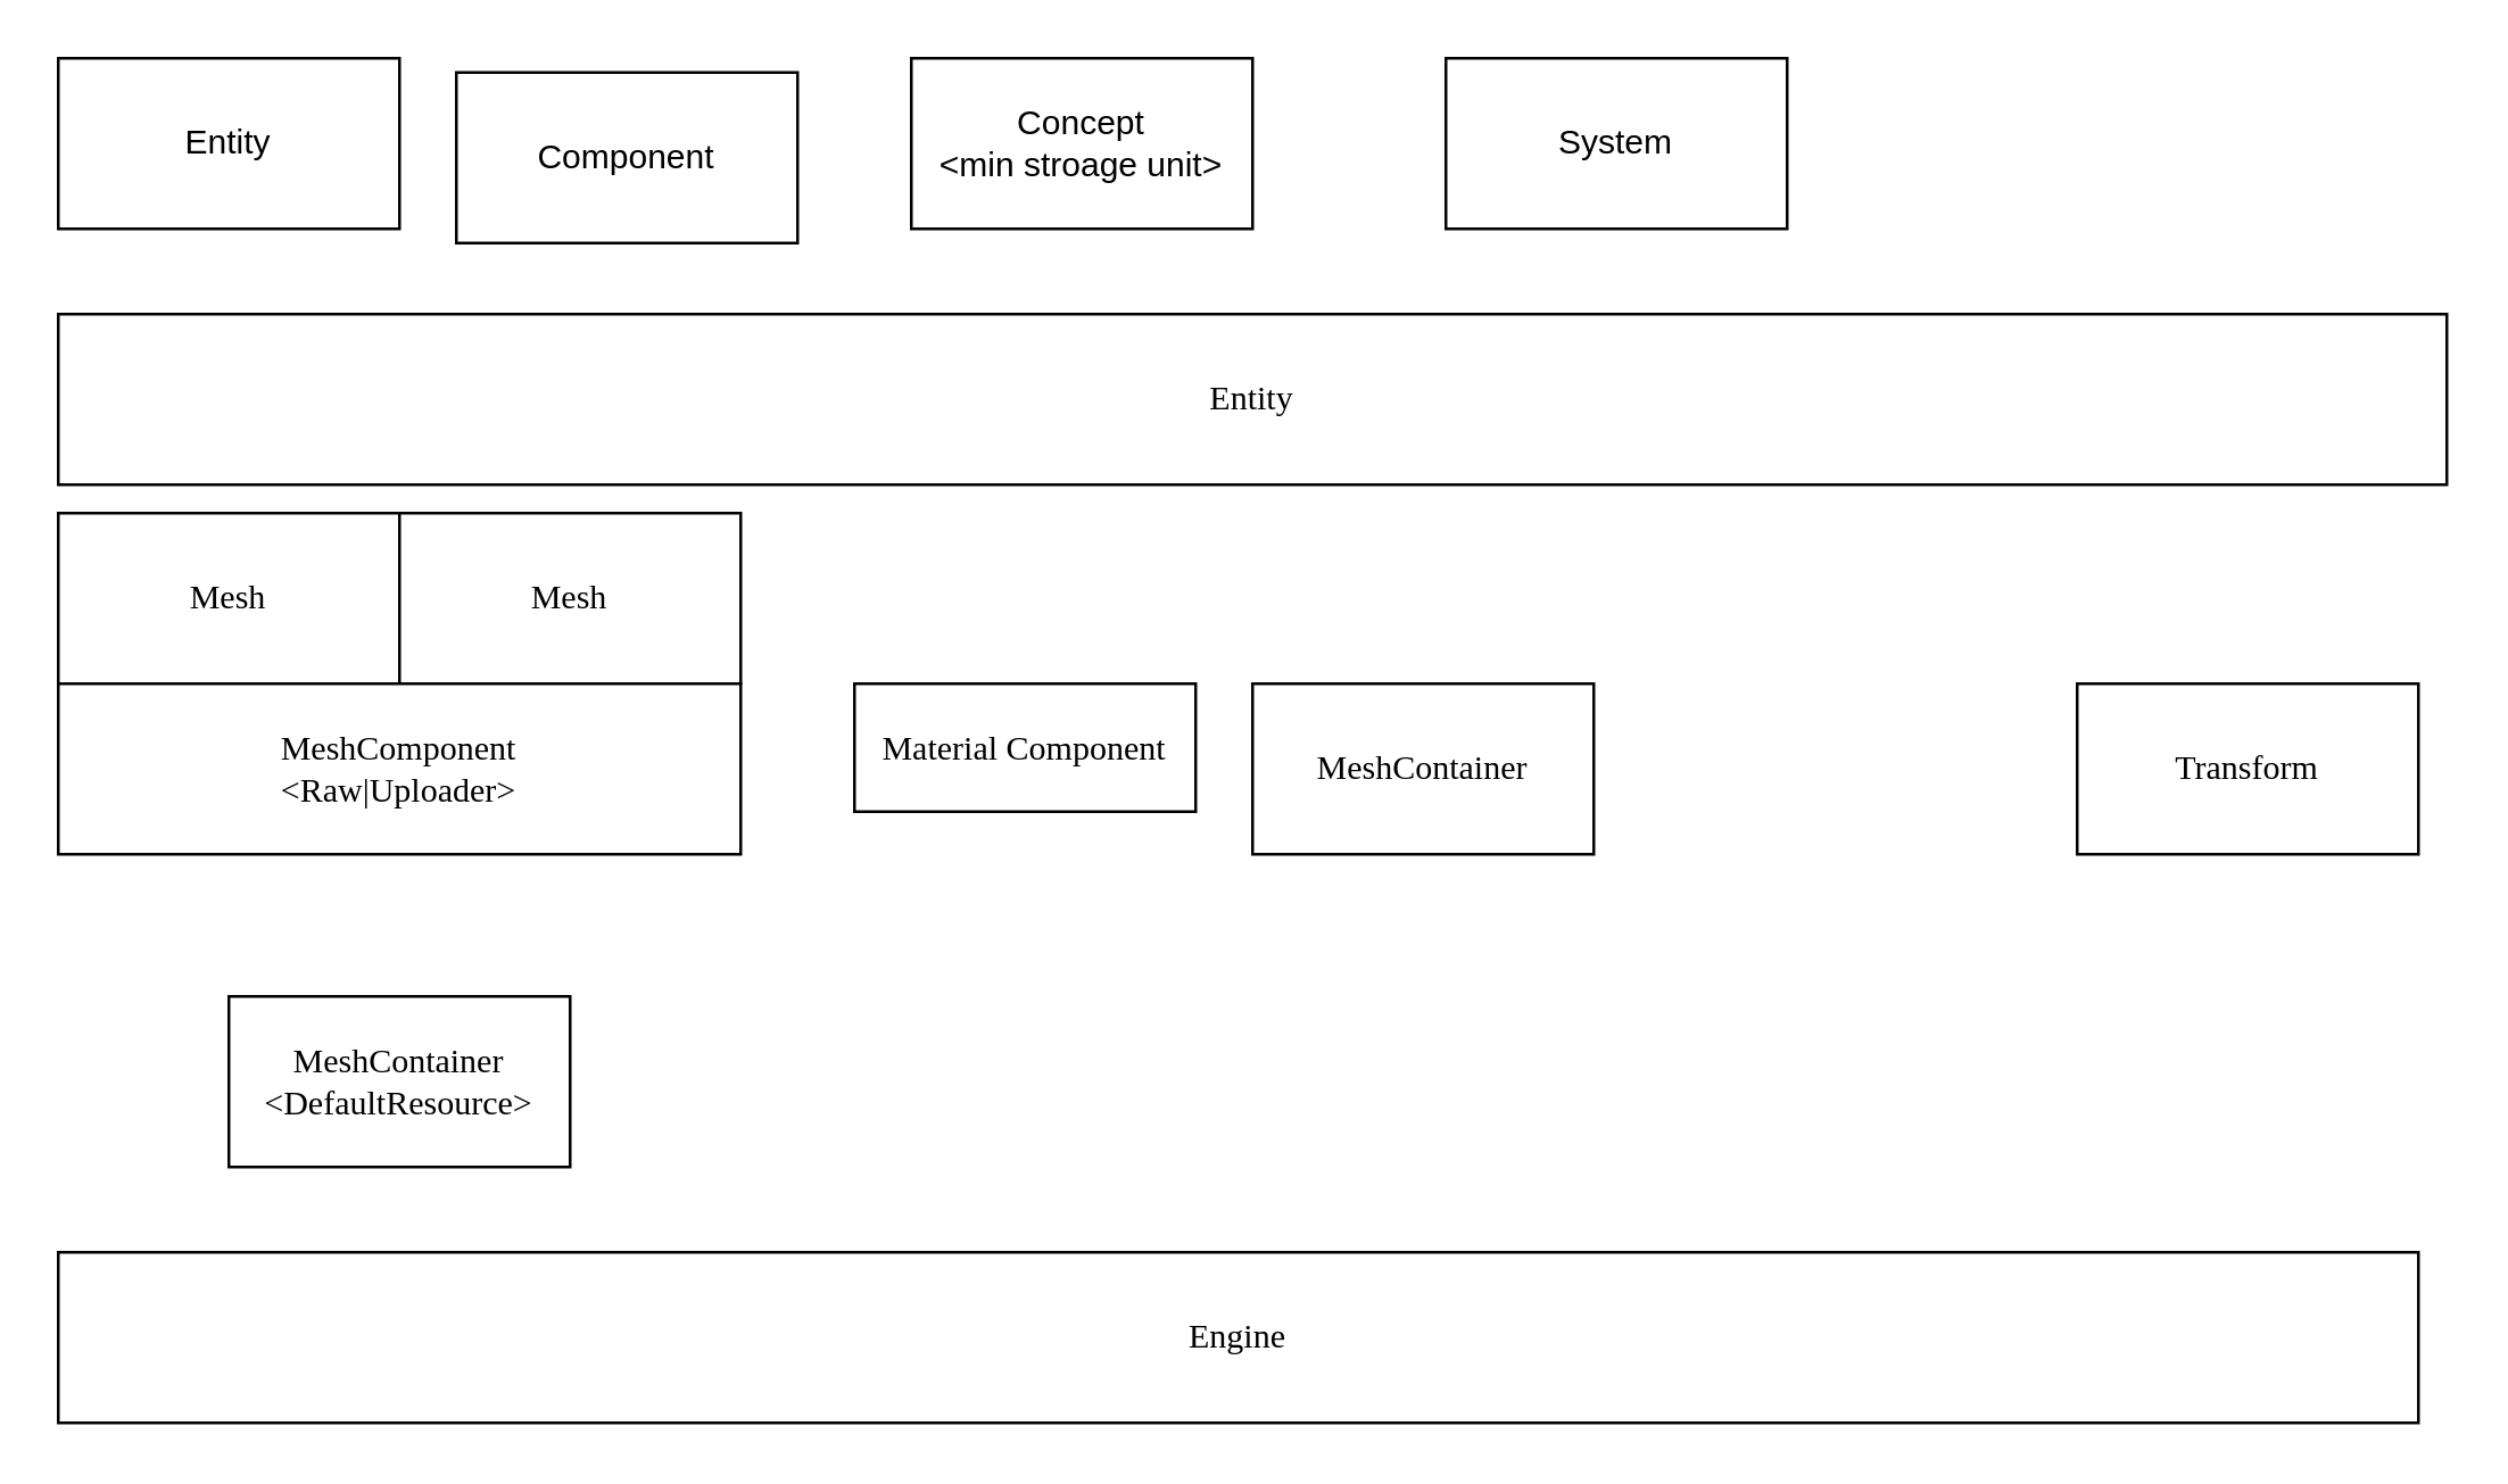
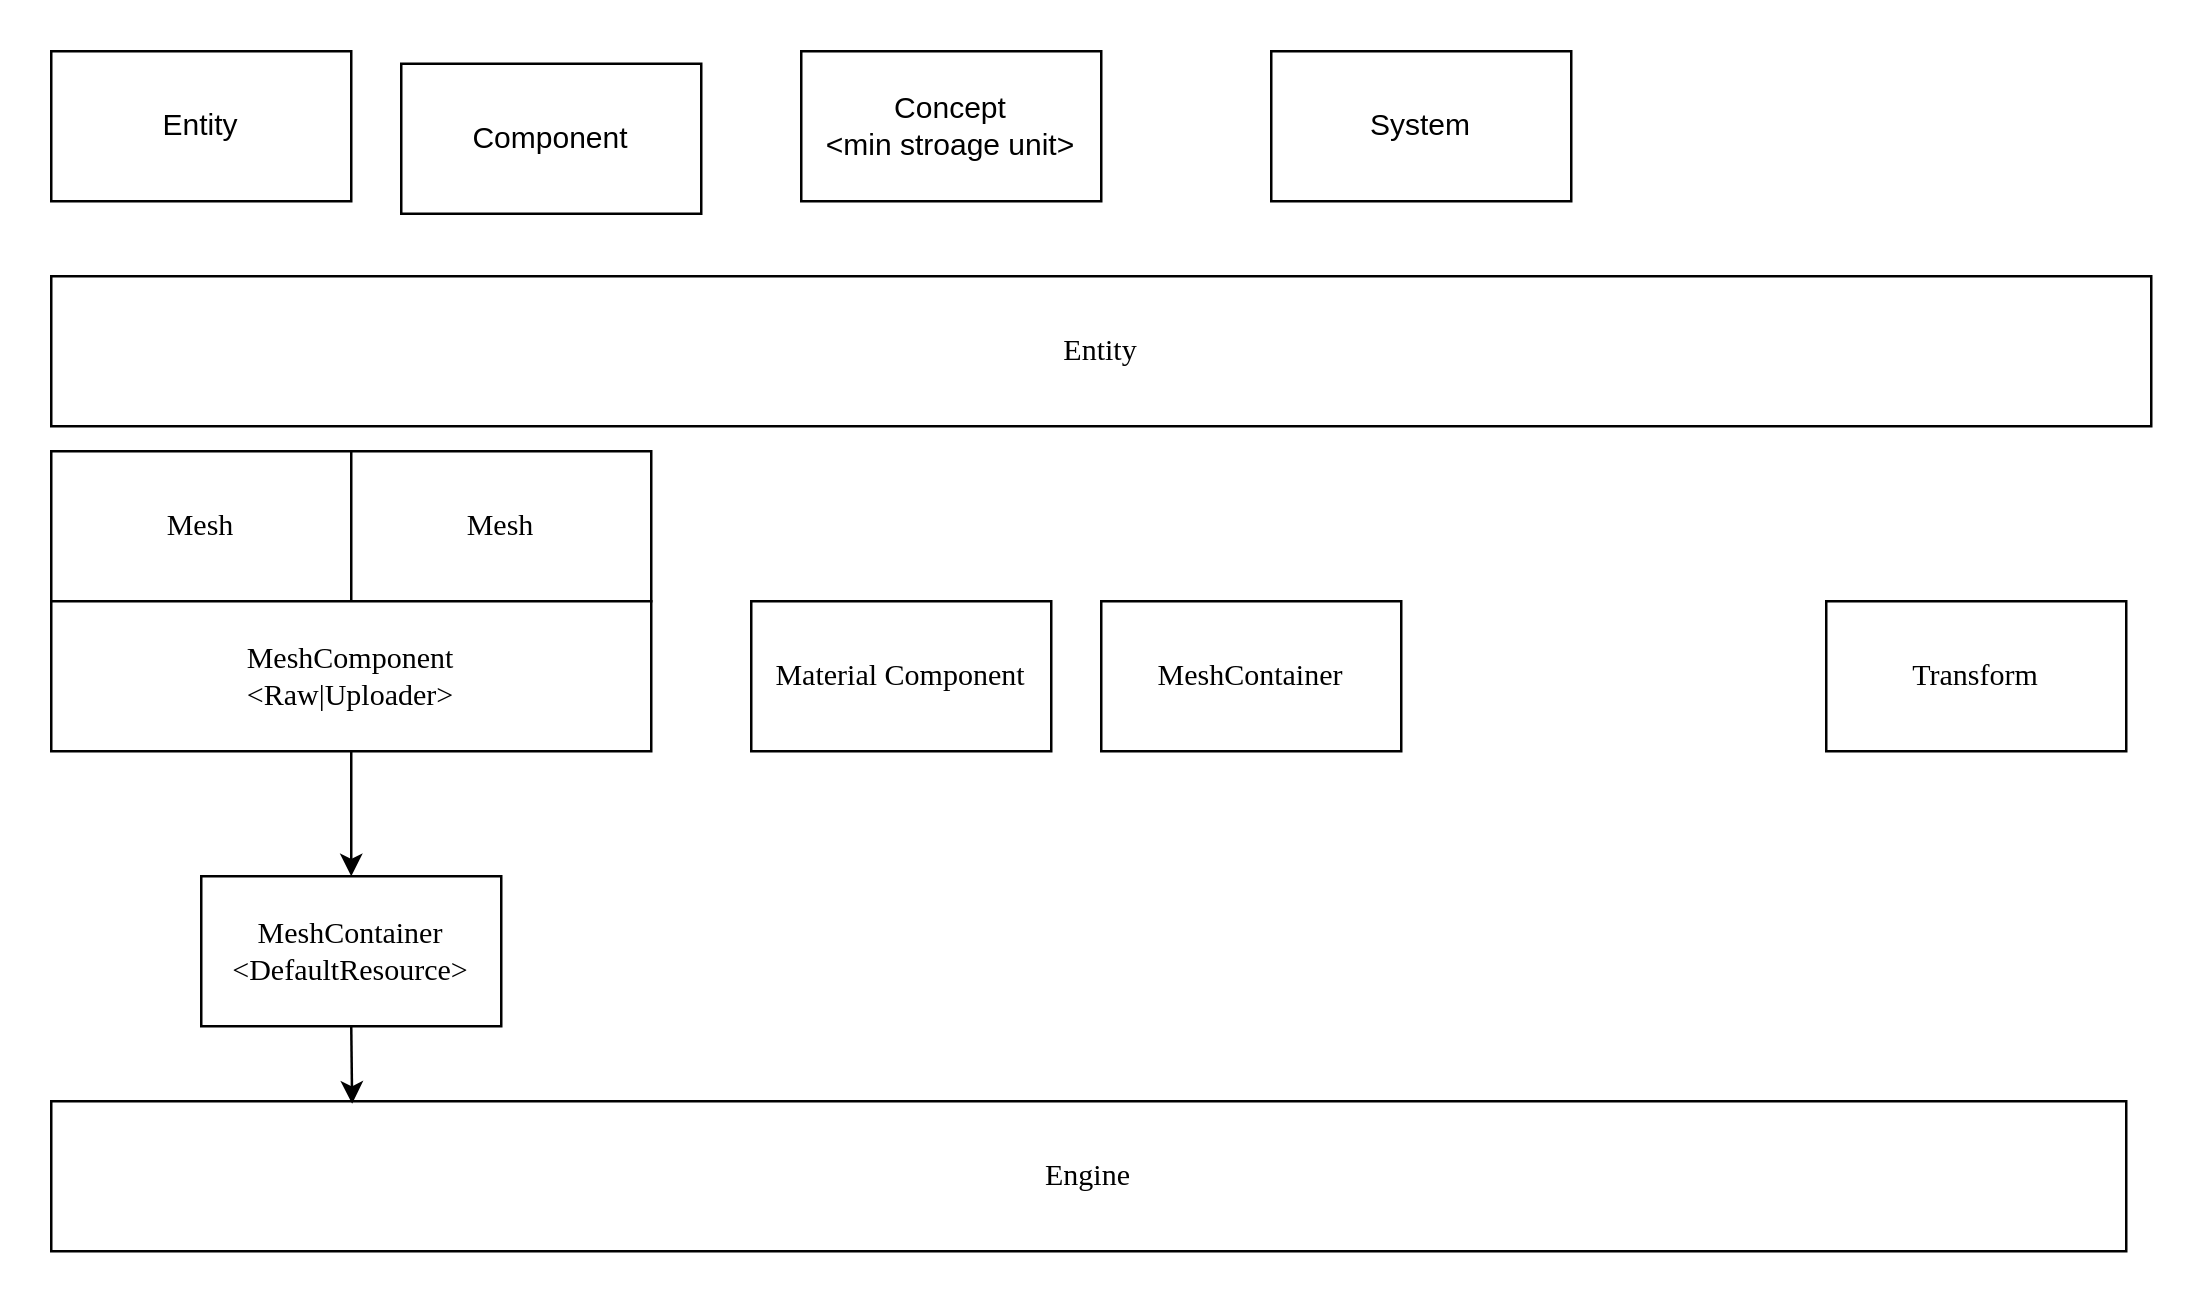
- <mxCell id="8" value="Material Component" style="whiteSpace=wrap;html=1;fontFamily=Verdana;" parent="1" vertex="1"><mxGeometry x="300" y="240" width="120" height="45" as="geometry" /></mxCell>
+ <mxCell id="8" value="Material Component" style="whiteSpace=wrap;html=1;fontFamily=Verdana;" parent="1" vertex="1"><mxGeometry x="300" y="240" width="120" height="60" as="geometry" /></mxCell>
+ <mxCell id="5" value="" style="edgeStyle=orthogonalEdgeStyle;rounded=0;orthogonalLoop=1;jettySize=auto;html=1;fontFamily=Verdana;" parent="1" source="6" target="2" edge="1"><mxGeometry relative="1" as="geometry" /></mxCell>
+ <mxCell id="12" style="edgeStyle=orthogonalEdgeStyle;rounded=0;orthogonalLoop=1;jettySize=auto;html=1;exitX=0.5;exitY=1;exitDx=0;exitDy=0;entryX=0.145;entryY=0.017;entryDx=0;entryDy=0;entryPerimeter=0;fontFamily=Verdana;" parent="1" source="2" target="11" edge="1"><mxGeometry relative="1" as="geometry" /></mxCell>
